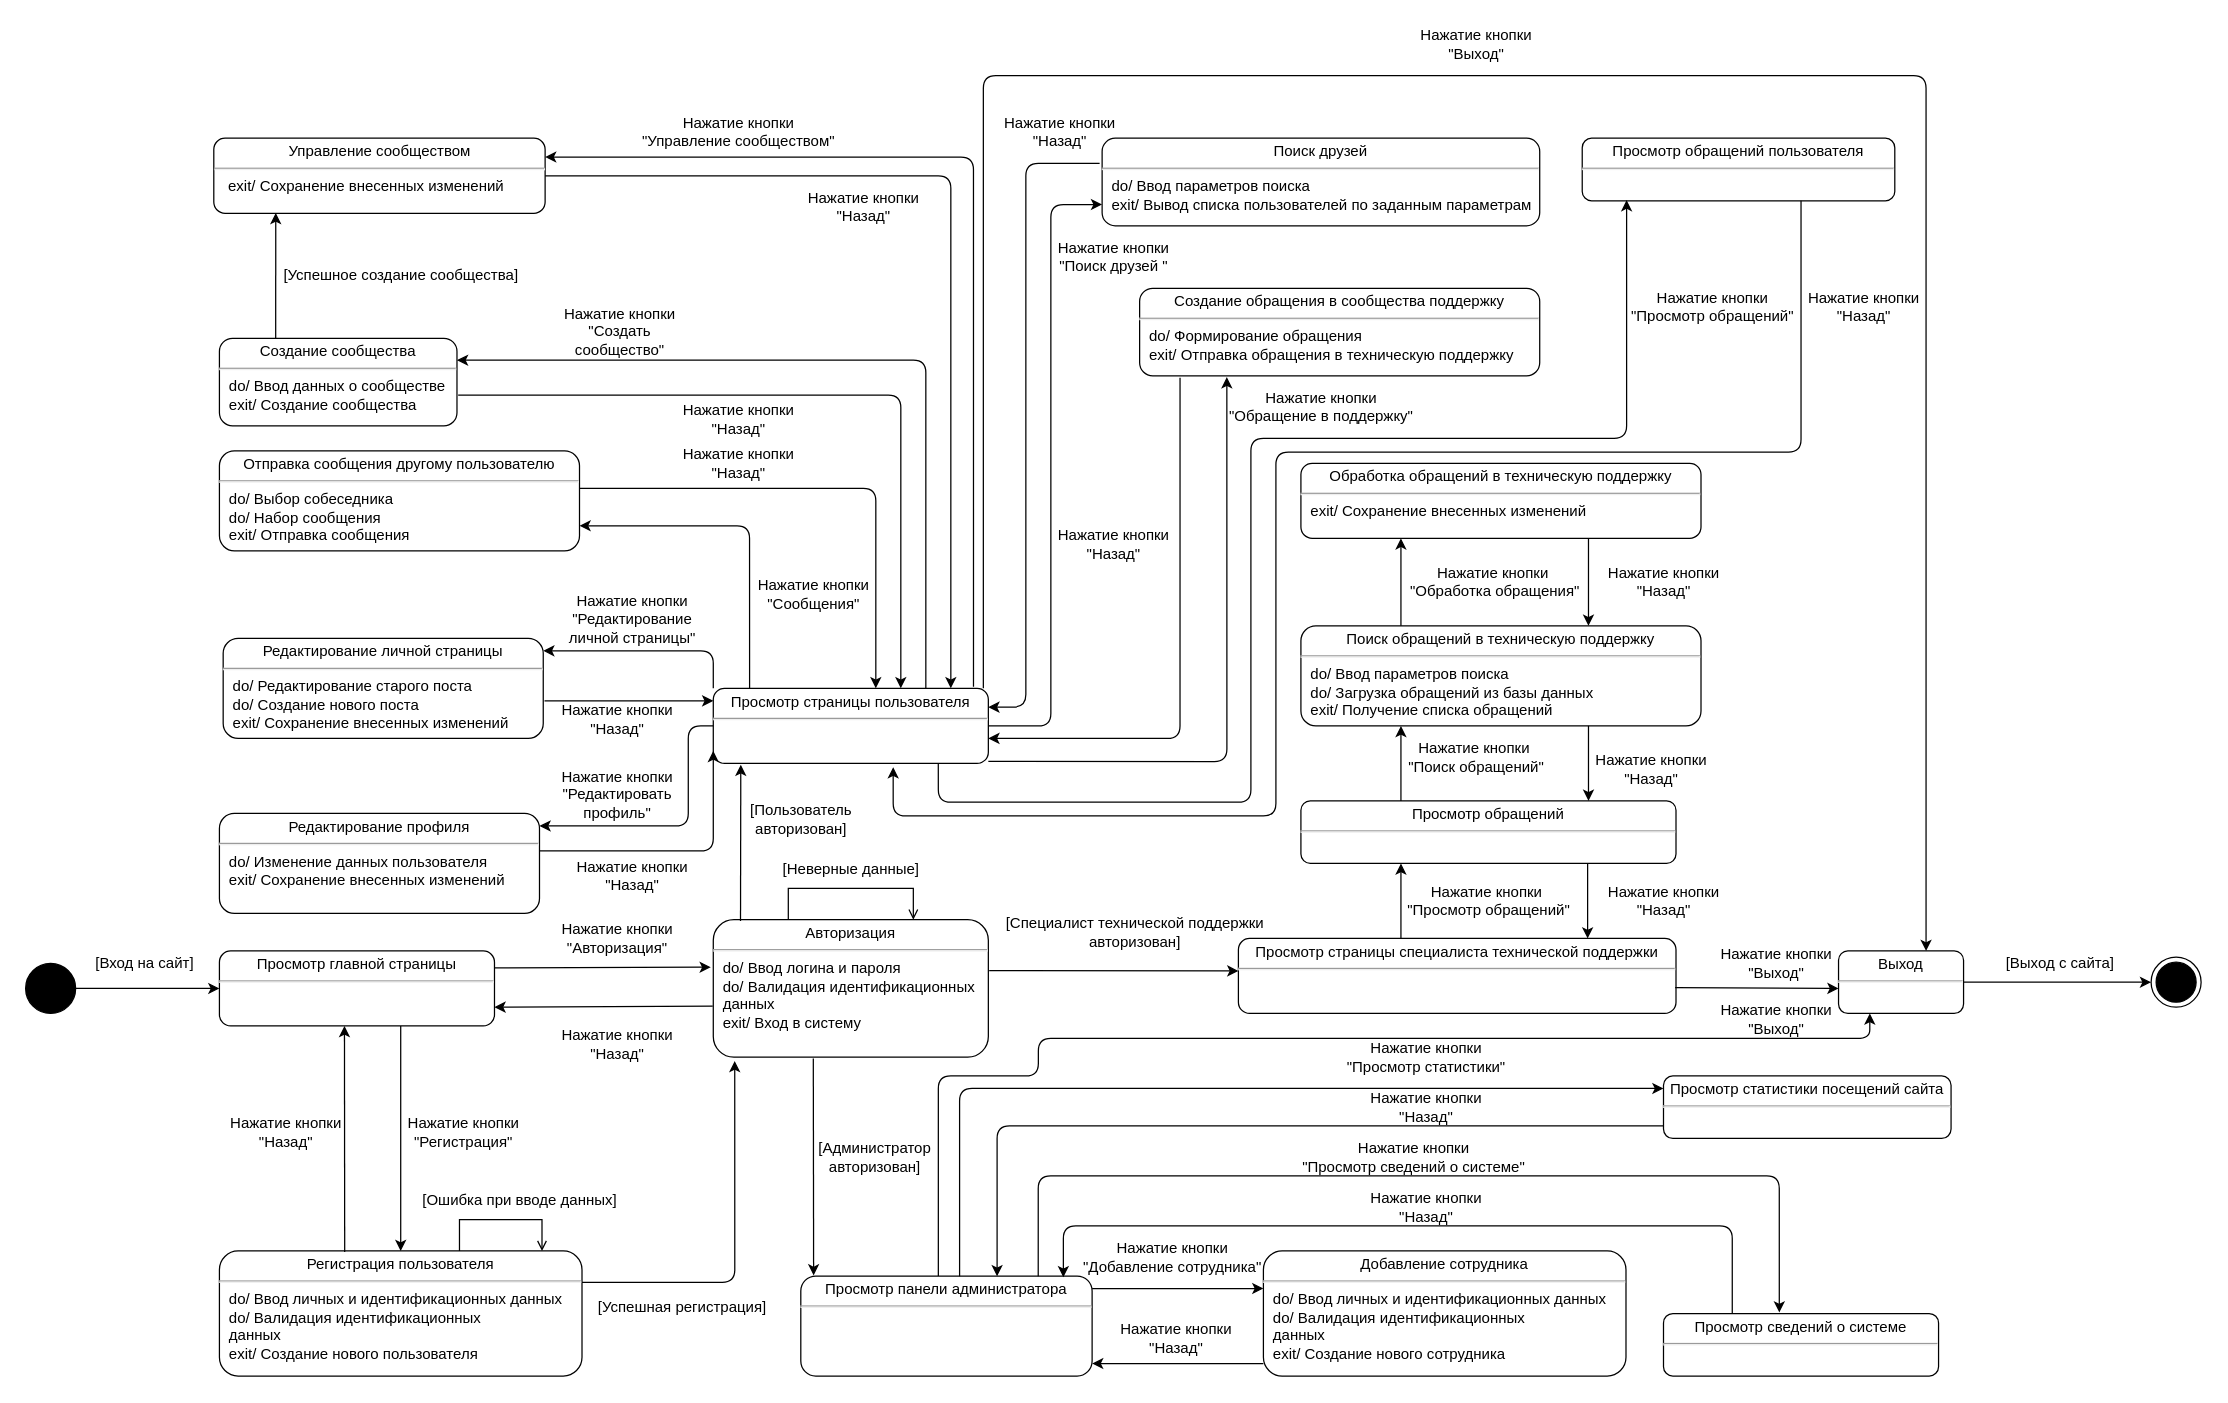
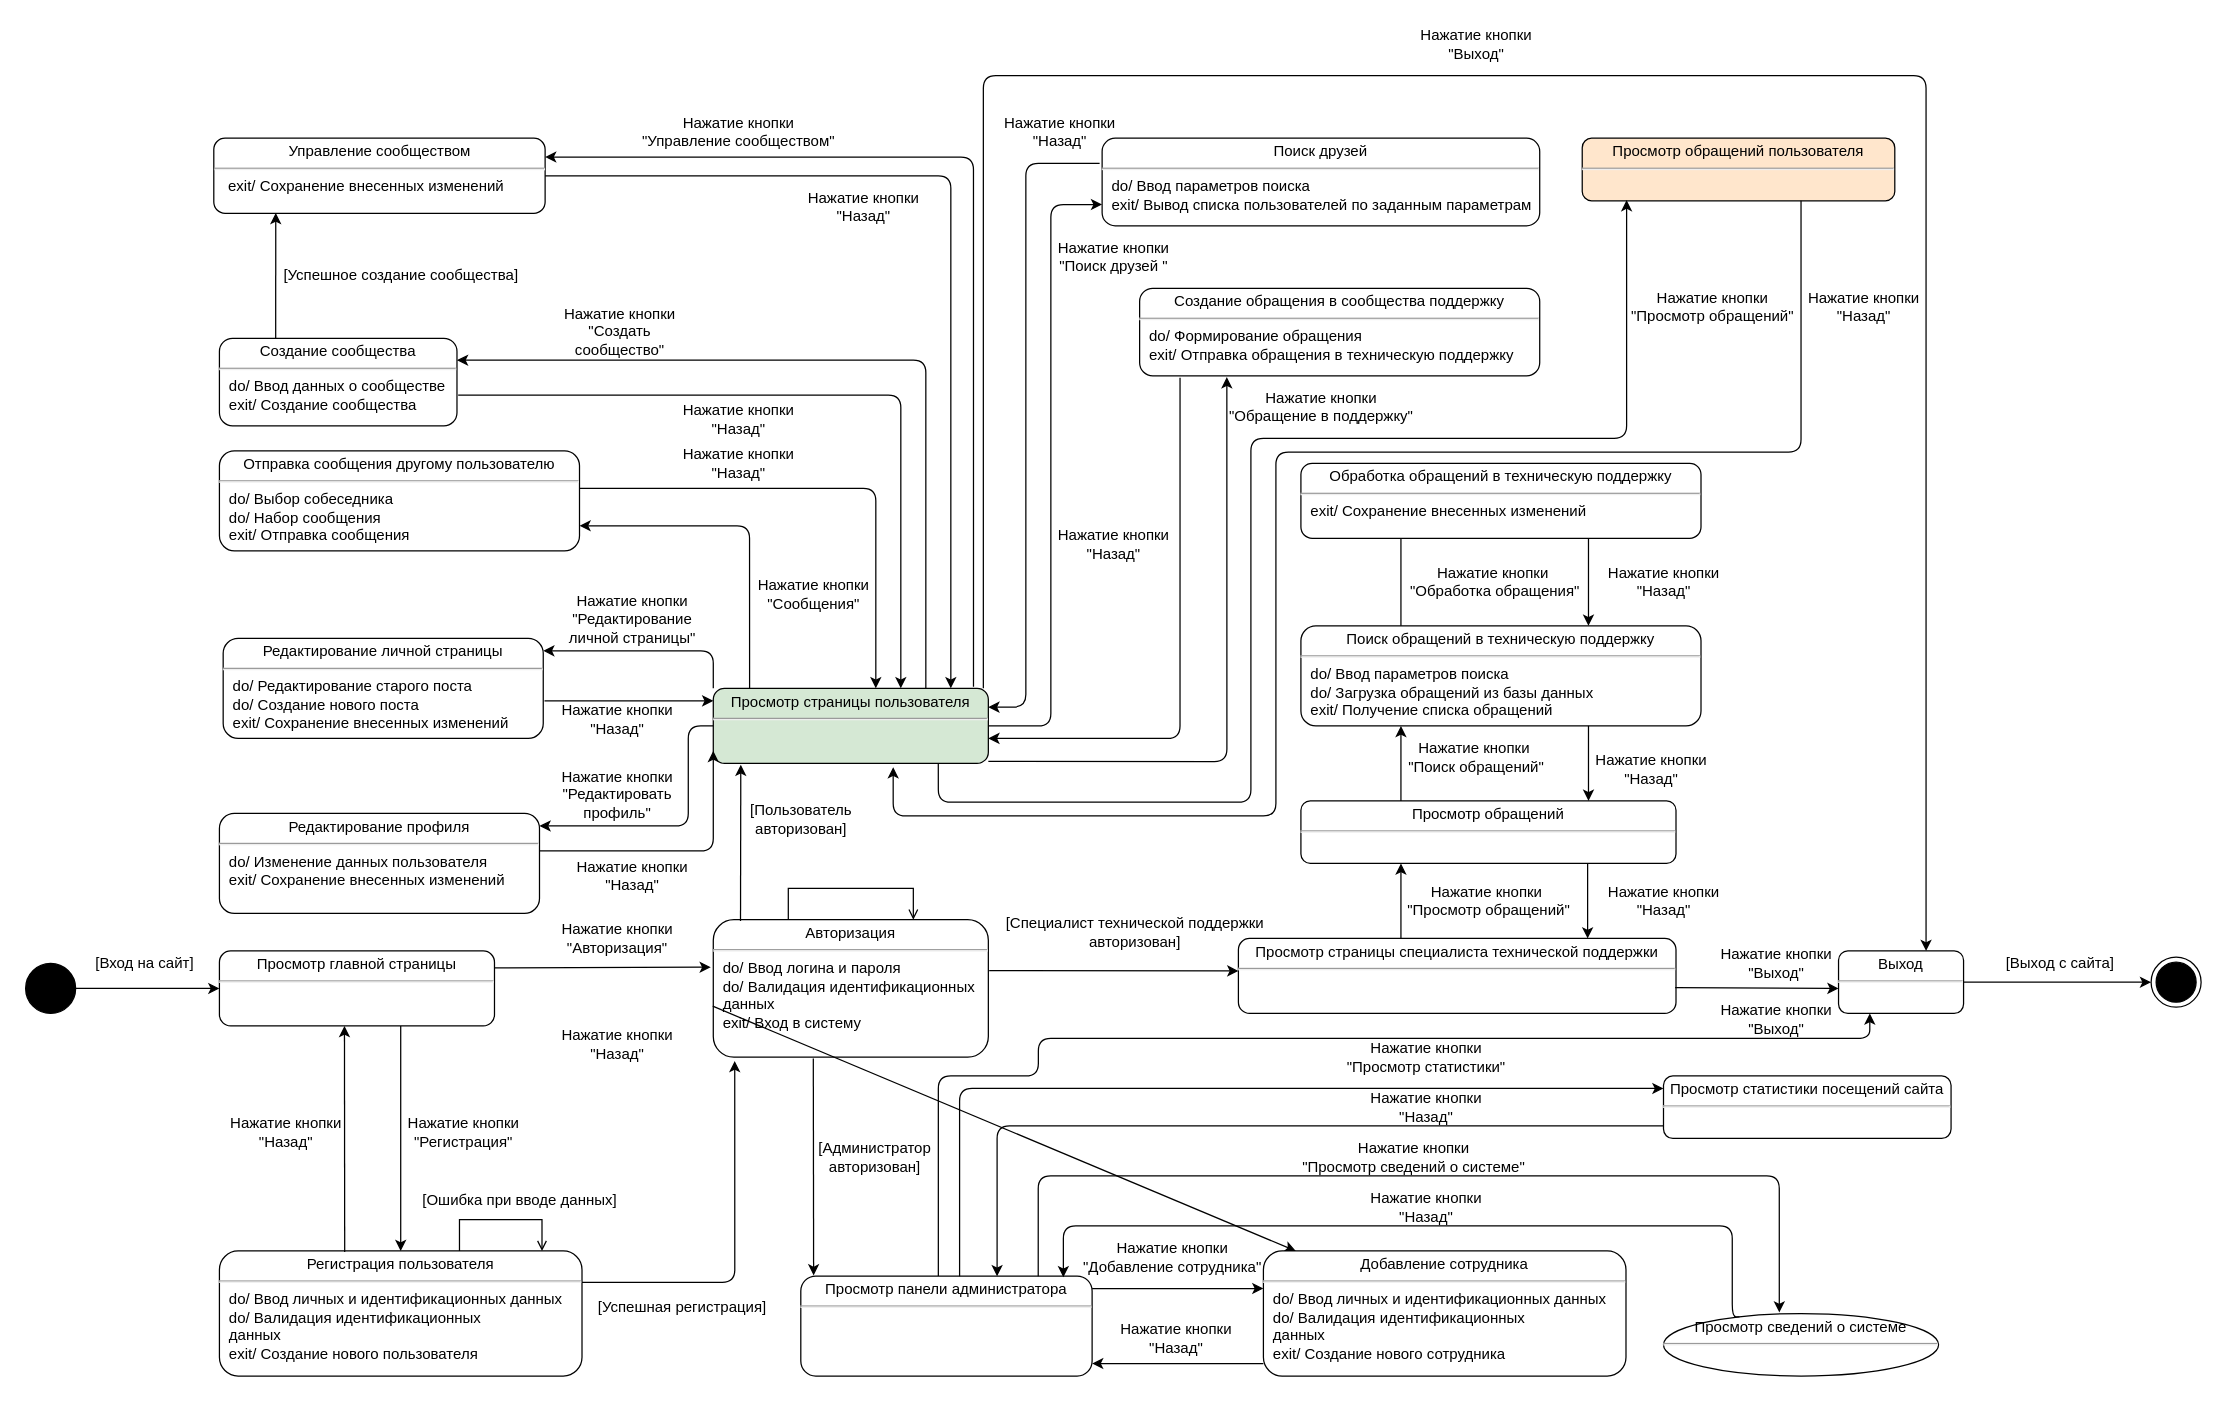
- <mxCell id="108" value="&lt;p style=&quot;margin: 4px 0px 0px ; text-align: center&quot;&gt;Просмотр обращений пользователя&lt;/p&gt;&lt;hr&gt;&lt;p style=&quot;margin: 0px ; margin-left: 8px&quot;&gt;&lt;br&gt;&lt;/p&gt;" style="verticalAlign=top;align=left;overflow=fill;fontSize=12;fontFamily=Helvetica;html=1;rounded=1;" parent="1" vertex="1"><mxGeometry x="1265" y="110" width="250" height="50" as="geometry" /></mxCell>
+ <mxCell id="108" value="&lt;p style=&quot;margin: 4px 0px 0px ; text-align: center&quot;&gt;Просмотр обращений пользователя&lt;/p&gt;&lt;hr&gt;&lt;p style=&quot;margin: 0px ; margin-left: 8px&quot;&gt;&lt;br&gt;&lt;/p&gt;" style="verticalAlign=top;align=left;overflow=fill;fontSize=12;fontFamily=Helvetica;html=1;rounded=1;fillColor=#ffe6cc;" parent="1" vertex="1"><mxGeometry x="1265" y="110" width="250" height="50" as="geometry" /></mxCell>
- <mxCell id="67" value="" style="endArrow=classic;html=1;entryX=0.25;entryY=1;entryDx=0;entryDy=0;exitX=0.25;exitY=0;exitDx=0;exitDy=0;" parent="1" source="65" target="64" edge="1"><mxGeometry width="50" height="50" relative="1" as="geometry"><mxPoint x="1100" y="620" as="sourcePoint" /><mxPoint x="1150" y="570" as="targetPoint" /></mxGeometry></mxCell>
+ <mxCell id="67" value="" style="endArrow=none;html=1;entryX=0.25;entryY=1;entryDx=0;entryDy=0;exitX=0.25;exitY=0;exitDx=0;exitDy=0;" parent="1" source="65" target="64" edge="1"><mxGeometry width="50" height="50" relative="1" as="geometry"><mxPoint x="1100" y="620" as="sourcePoint" /><mxPoint x="1150" y="570" as="targetPoint" /></mxGeometry></mxCell>
- <mxCell id="23" value="&lt;p style=&quot;margin: 4px 0px 0px ; text-align: center&quot;&gt;Просмотр страницы пользователя&lt;/p&gt;&lt;hr&gt;&lt;p style=&quot;margin: 0px ; margin-left: 8px&quot;&gt;&lt;br&gt;&lt;/p&gt;" style="verticalAlign=top;align=left;overflow=fill;fontSize=12;fontFamily=Helvetica;html=1;rounded=1;" parent="1" vertex="1"><mxGeometry x="570" y="550" width="220" height="60" as="geometry" /></mxCell>
+ <mxCell id="23" value="&lt;p style=&quot;margin: 4px 0px 0px ; text-align: center&quot;&gt;Просмотр страницы пользователя&lt;/p&gt;&lt;hr&gt;&lt;p style=&quot;margin: 0px ; margin-left: 8px&quot;&gt;&lt;br&gt;&lt;/p&gt;" style="verticalAlign=top;align=left;overflow=fill;fontSize=12;fontFamily=Helvetica;html=1;rounded=1;fillColor=#d5e8d4;" parent="1" vertex="1"><mxGeometry x="570" y="550" width="220" height="60" as="geometry" /></mxCell>
- <mxCell id="17" value="[Неверные данные]" style="text;html=1;align=center;verticalAlign=middle;resizable=0;points=[];autosize=1;" parent="1" vertex="1"><mxGeometry x="620" y="685" width="120" height="20" as="geometry" /></mxCell>
- <mxCell id="15" value="" style="endArrow=classic;html=1;entryX=1;entryY=0.75;entryDx=0;entryDy=0;exitX=-0.002;exitY=0.629;exitDx=0;exitDy=0;exitPerimeter=0;" parent="1" source="3" target="4" edge="1"><mxGeometry width="50" height="50" relative="1" as="geometry"><mxPoint x="431" y="783" as="sourcePoint" /><mxPoint x="578" y="783" as="targetPoint" /></mxGeometry></mxCell>
+ <mxCell id="15" value="" style="endArrow=classic;html=1;exitX=-0.002;exitY=0.629;exitDx=0;exitDy=0;exitPerimeter=0;" parent="1" source="3" target="83" edge="1"><mxGeometry width="50" height="50" relative="1" as="geometry"><mxPoint x="431" y="783" as="sourcePoint" /><mxPoint x="578" y="783" as="targetPoint" /></mxGeometry></mxCell>
- <mxCell id="88" value="&lt;p style=&quot;margin: 4px 0px 0px ; text-align: center&quot;&gt;Просмотр сведений о системе&lt;/p&gt;&lt;hr&gt;&lt;p style=&quot;margin: 0px ; margin-left: 8px&quot;&gt;&lt;br&gt;&lt;/p&gt;" style="verticalAlign=top;align=left;overflow=fill;fontSize=12;fontFamily=Helvetica;html=1;rounded=1;" parent="1" vertex="1"><mxGeometry x="1330" y="1050" width="220" height="50" as="geometry" /></mxCell>
+ <mxCell id="88" value="&lt;p style=&quot;margin: 4px 0px 0px ; text-align: center&quot;&gt;Просмотр сведений о системе&lt;/p&gt;&lt;hr&gt;&lt;p style=&quot;margin: 0px ; margin-left: 8px&quot;&gt;&lt;br&gt;&lt;/p&gt;" style="ellipse;verticalAlign=top;align=left;overflow=fill;fontSize=12;fontFamily=Helvetica;html=1;" parent="1" vertex="1"><mxGeometry x="1330" y="1050" width="220" height="50" as="geometry" /></mxCell>
